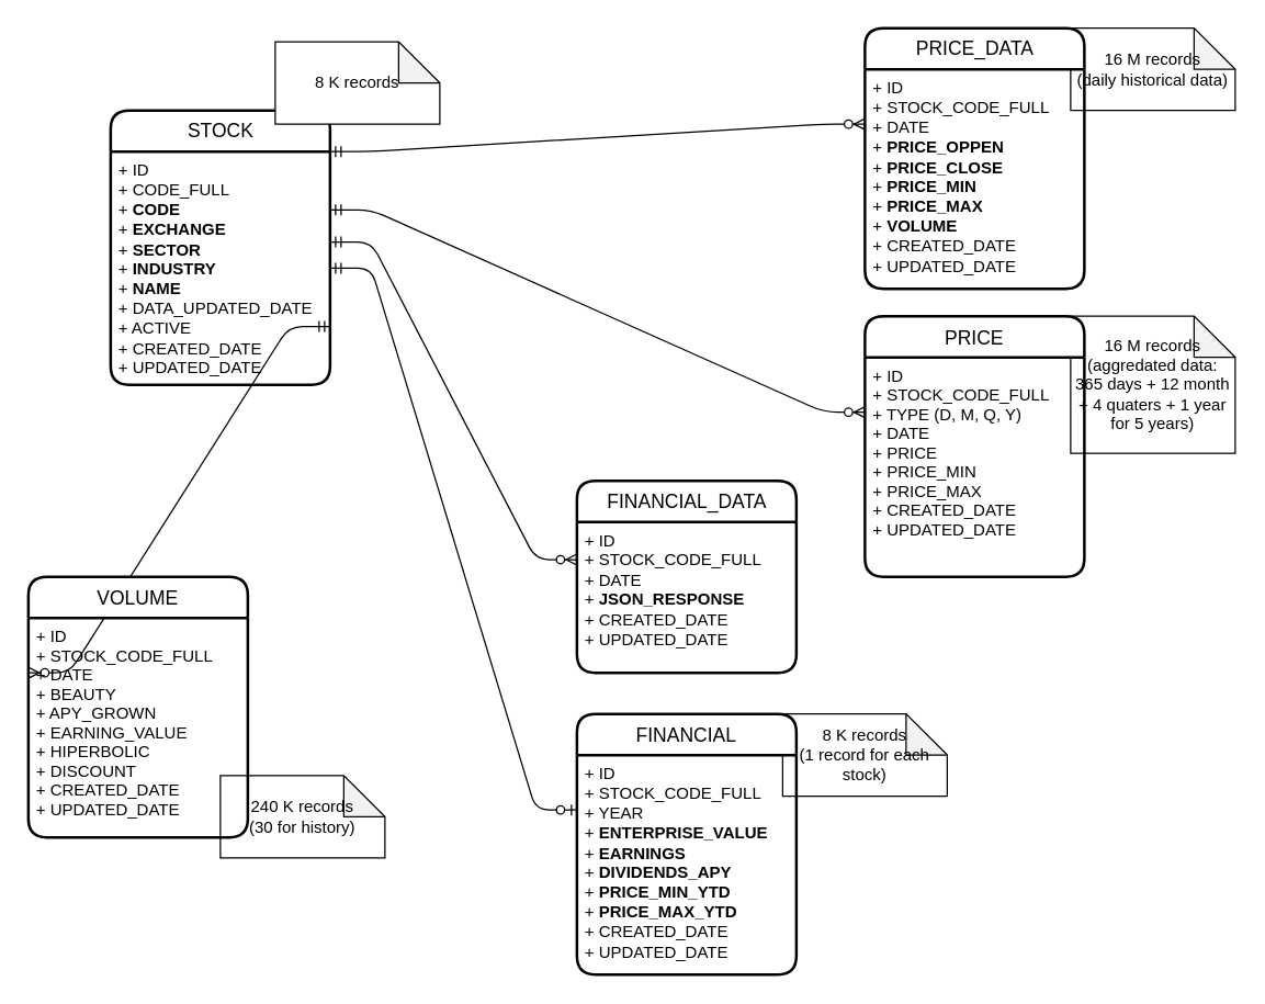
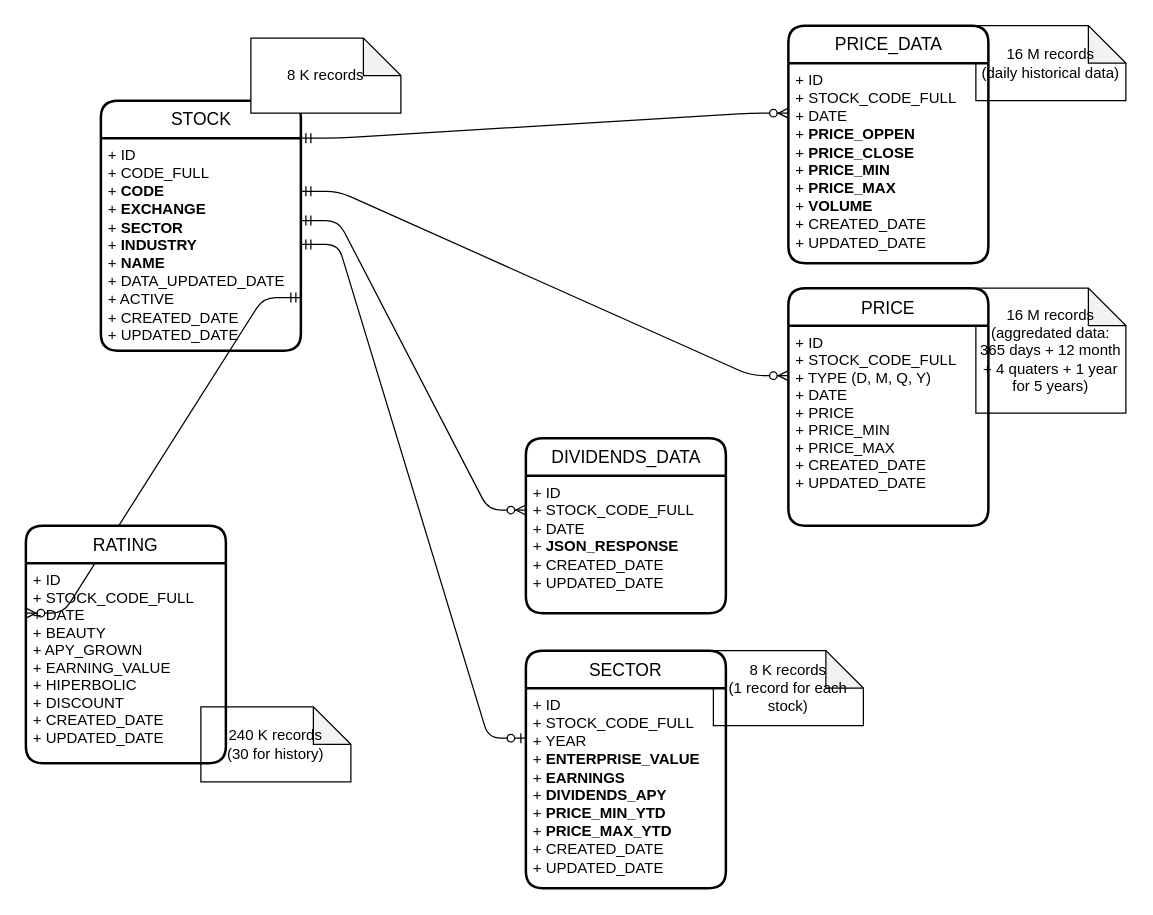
- <mxCell id="21" value="FINANCIAL_DATA" style="swimlane;childLayout=stackLayout;horizontal=1;startSize=30;horizontalStack=0;rounded=1;fontSize=14;fontStyle=0;strokeWidth=2;resizeParent=0;resizeLast=1;shadow=0;dashed=0;align=center;html=1;" parent="1" vertex="1"><mxGeometry x="420" y="350" width="160" height="140" as="geometry" /></mxCell>
+ <mxCell id="21" value="DIVIDENDS_DATA" style="swimlane;childLayout=stackLayout;horizontal=1;startSize=30;horizontalStack=0;rounded=1;fontSize=14;fontStyle=0;strokeWidth=2;resizeParent=0;resizeLast=1;shadow=0;dashed=0;align=center;html=1;" parent="1" vertex="1"><mxGeometry x="420" y="350" width="160" height="140" as="geometry" /></mxCell>
- <mxCell id="13" value="VOLUME" style="swimlane;childLayout=stackLayout;horizontal=1;startSize=30;horizontalStack=0;rounded=1;fontSize=14;fontStyle=0;strokeWidth=2;resizeParent=0;resizeLast=1;shadow=0;dashed=0;align=center;" parent="1" vertex="1"><mxGeometry x="20" y="420" width="160" height="190" as="geometry" /></mxCell>
+ <mxCell id="13" value="RATING" style="swimlane;childLayout=stackLayout;horizontal=1;startSize=30;horizontalStack=0;rounded=1;fontSize=14;fontStyle=0;strokeWidth=2;resizeParent=0;resizeLast=1;shadow=0;dashed=0;align=center;" parent="1" vertex="1"><mxGeometry x="20" y="420" width="160" height="190" as="geometry" /></mxCell>
- <mxCell id="19" value="FINANCIAL" style="swimlane;childLayout=stackLayout;horizontal=1;startSize=30;horizontalStack=0;rounded=1;fontSize=14;fontStyle=0;strokeWidth=2;resizeParent=0;resizeLast=1;shadow=0;dashed=0;align=center;" parent="1" vertex="1"><mxGeometry x="420" y="520" width="160" height="190" as="geometry" /></mxCell>
+ <mxCell id="19" value="SECTOR" style="swimlane;childLayout=stackLayout;horizontal=1;startSize=30;horizontalStack=0;rounded=1;fontSize=14;fontStyle=0;strokeWidth=2;resizeParent=0;resizeLast=1;shadow=0;dashed=0;align=center;" parent="1" vertex="1"><mxGeometry x="420" y="520" width="160" height="190" as="geometry" /></mxCell>
